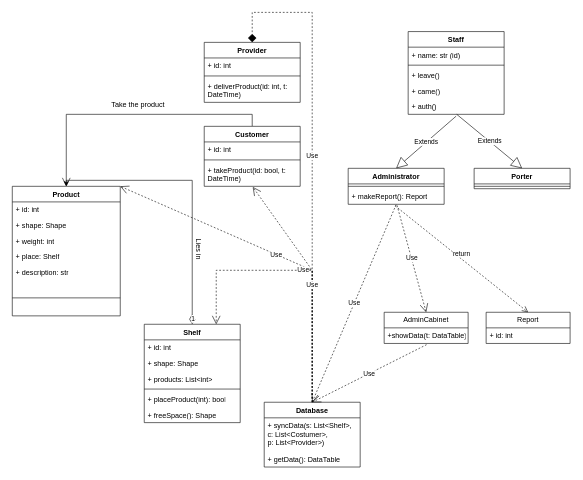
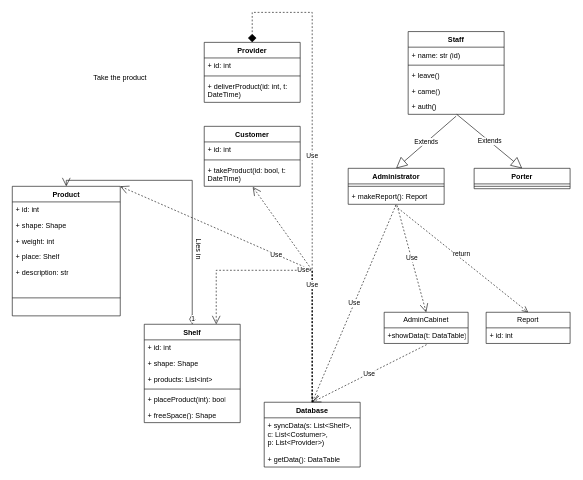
- <mxCell id="25" value="Take the product" style="text;html=1;align=center;verticalAlign=middle;whiteSpace=wrap;rounded=0;" parent="1" vertex="1"><mxGeometry x="170" y="160" width="120" height="30" as="geometry" /></mxCell>
+ <mxCell id="25" value="Take the product" style="text;html=1;align=center;verticalAlign=middle;whiteSpace=wrap;rounded=0;" parent="1" vertex="1"><mxGeometry x="140" y="115" width="120" height="30" as="geometry" /></mxCell>
- <mxCell id="20" style="edgeStyle=orthogonalEdgeStyle;rounded=0;orthogonalLoop=1;jettySize=auto;html=1;exitX=0.5;exitY=0;exitDx=0;exitDy=0;entryX=0.5;entryY=0;entryDx=0;entryDy=0;" parent="1" source="21" target="2" edge="1"><mxGeometry relative="1" as="geometry" /></mxCell>
